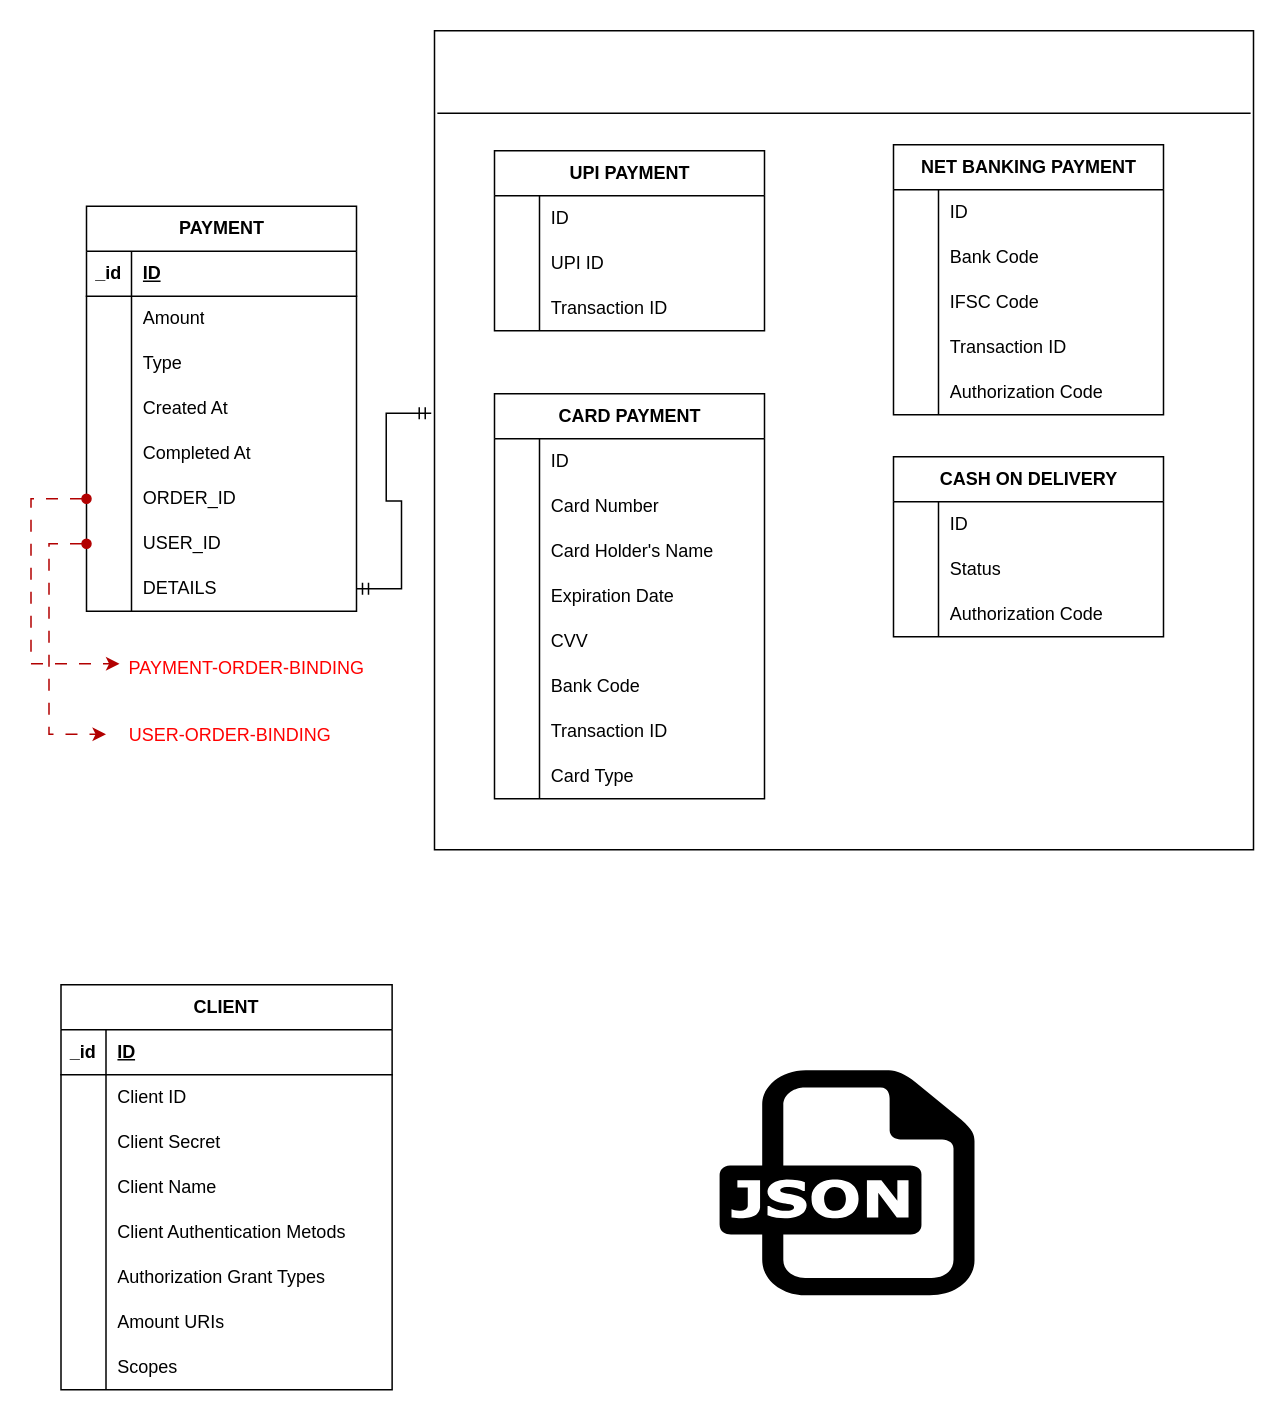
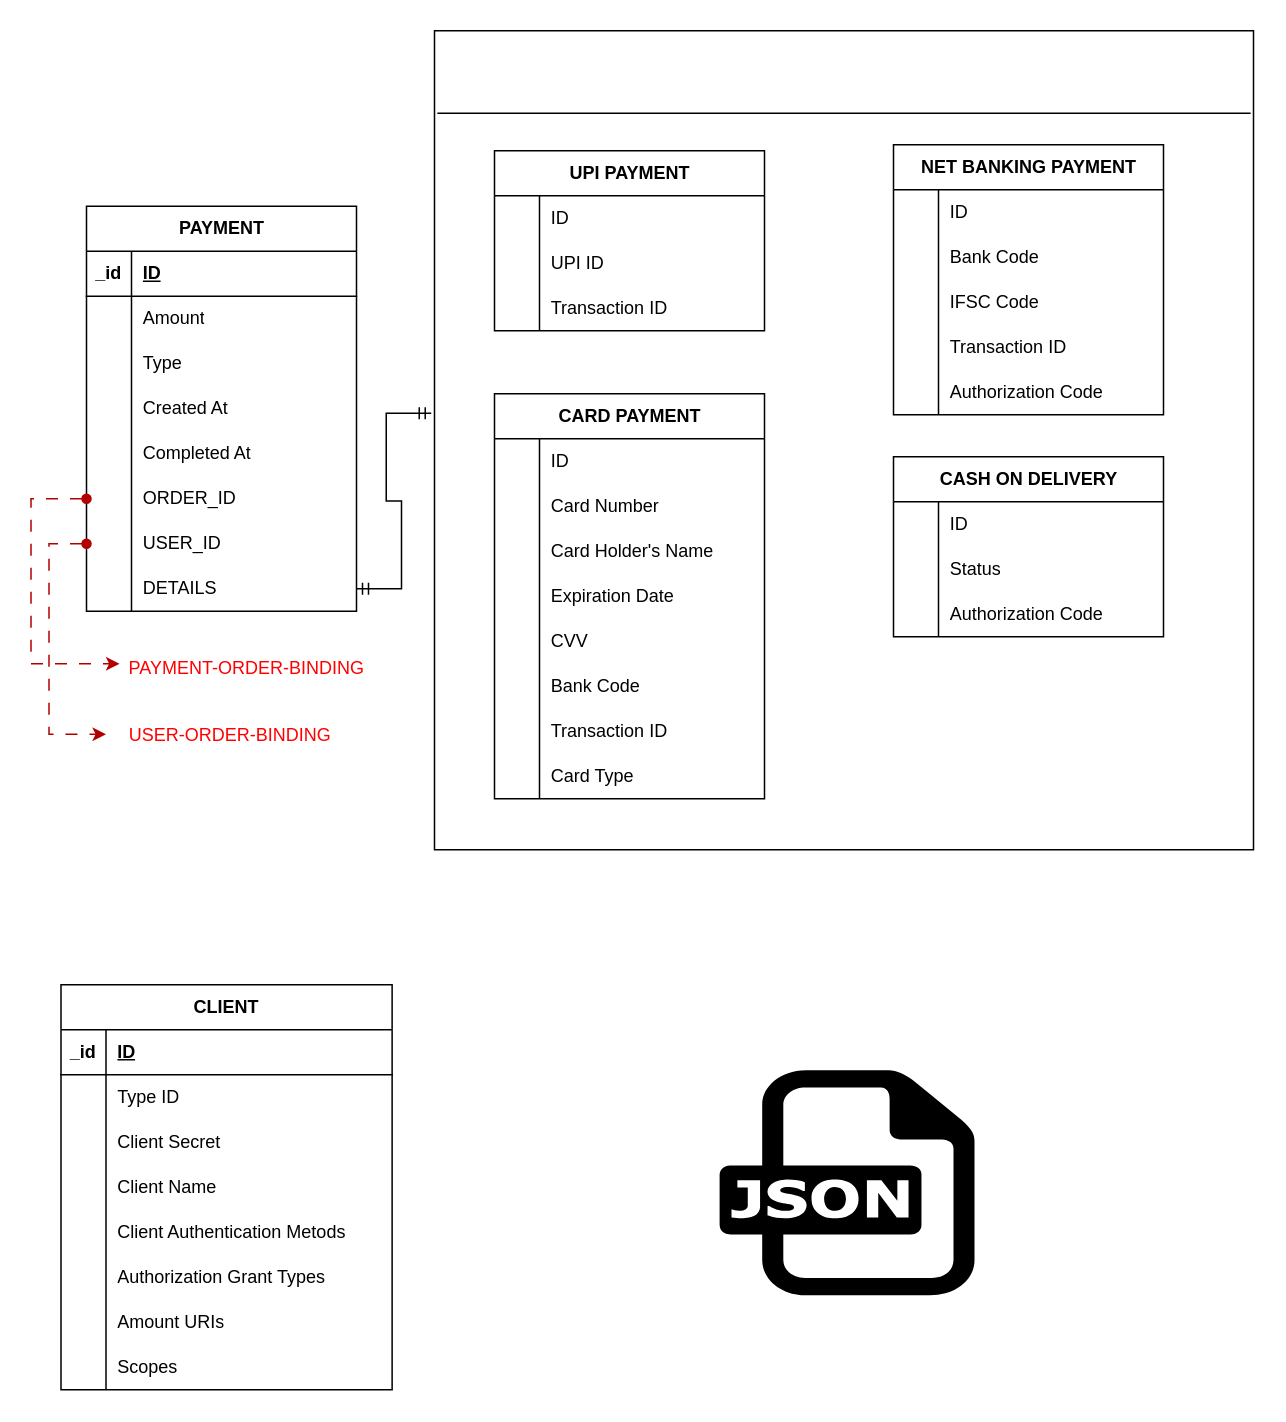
- <mxCell id="97" value="Client ID" style="shape=partialRectangle;connectable=0;fillColor=none;top=0;left=0;bottom=0;right=0;align=left;spacingLeft=6;overflow=hidden;whiteSpace=wrap;html=1;" vertex="1" parent="95"><mxGeometry x="30" width="190.75" height="30" as="geometry"><mxRectangle width="190.75" height="30" as="alternateBounds" /></mxGeometry></mxCell>
+ <mxCell id="97" value="Type ID" style="shape=partialRectangle;connectable=0;fillColor=none;top=0;left=0;bottom=0;right=0;align=left;spacingLeft=6;overflow=hidden;whiteSpace=wrap;html=1;" vertex="1" parent="95"><mxGeometry x="30" width="190.75" height="30" as="geometry"><mxRectangle width="190.75" height="30" as="alternateBounds" /></mxGeometry></mxCell>
